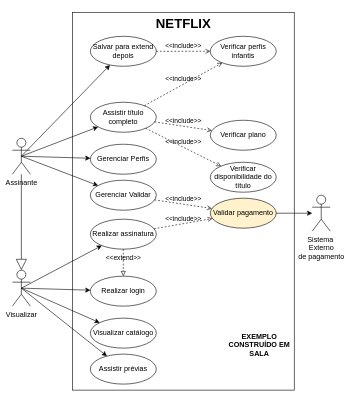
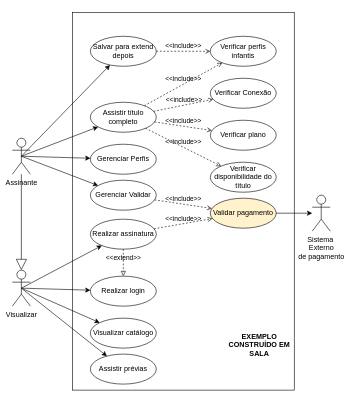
- <mxCell id="35" value="NETFLIX" style="text;html=1;align=center;verticalAlign=middle;resizable=0;points=[];autosize=1;strokeColor=none;fillColor=none;fontStyle=1;fontSize=22;" vertex="1" parent="1"><mxGeometry x="250" y="20" width="110" height="40" as="geometry" /></mxCell>
+ <mxCell id="20" value="Verificar Conexão" style="ellipse;whiteSpace=wrap;html=1;" parent="1" vertex="1"><mxGeometry x="350" y="130" width="110" height="50" as="geometry" /></mxCell>
+ <mxCell id="21" value="&amp;lt;&amp;lt;include&amp;gt;&amp;gt;" style="html=1;verticalAlign=bottom;labelBackgroundColor=none;endArrow=open;endFill=0;dashed=1;rounded=0;" parent="1" source="9" target="20" edge="1"><mxGeometry width="160" relative="1" as="geometry"><mxPoint x="-190" y="150" as="sourcePoint" /><mxPoint x="-90" y="150" as="targetPoint" /></mxGeometry></mxCell>
